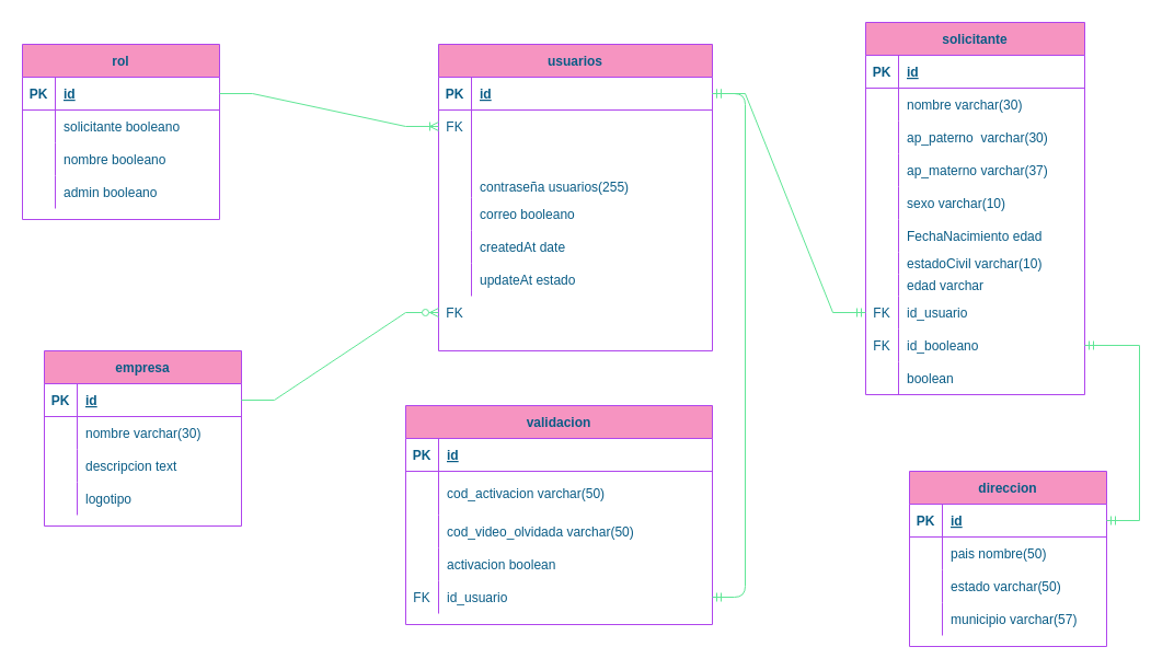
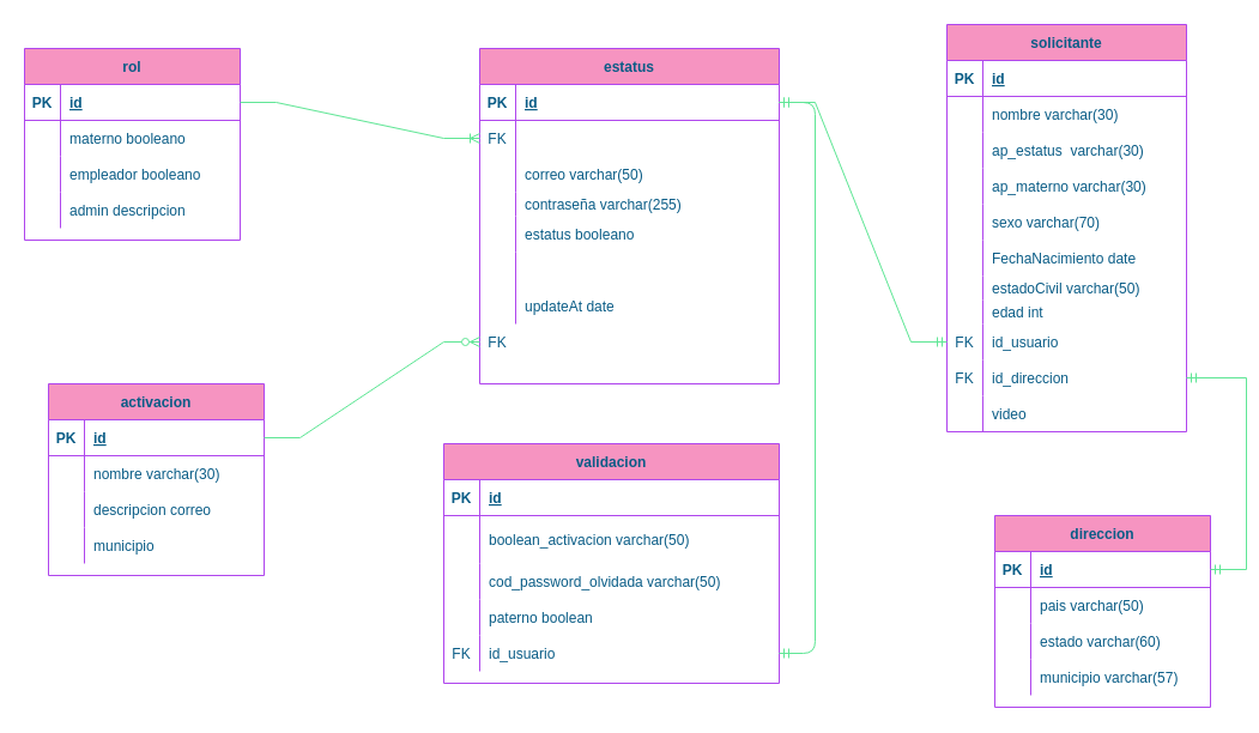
- <mxCell id="2" value="usuarios" style="shape=table;startSize=30;container=1;collapsible=1;childLayout=tableLayout;fixedRows=1;rowLines=0;fontStyle=1;align=center;resizeLast=1;fillColor=#F694C1;strokeColor=#AF45ED;fontColor=#095C86;" parent="1" vertex="1"><mxGeometry x="400" y="40" width="250" height="280" as="geometry" /></mxCell>
+ <mxCell id="2" value="estatus" style="shape=table;startSize=30;container=1;collapsible=1;childLayout=tableLayout;fixedRows=1;rowLines=0;fontStyle=1;align=center;resizeLast=1;fillColor=#F694C1;strokeColor=#AF45ED;fontColor=#095C86;" parent="1" vertex="1"><mxGeometry x="400" y="40" width="250" height="280" as="geometry" /></mxCell>
- <mxCell id="31" value="solicitante booleano   " style="shape=partialRectangle;connectable=0;fillColor=none;top=0;left=0;bottom=0;right=0;align=left;spacingLeft=6;overflow=hidden;strokeColor=#AF45ED;fontColor=#095C86;" parent="29" vertex="1"><mxGeometry x="30" width="150" height="30" as="geometry"><mxRectangle width="150" height="30" as="alternateBounds" /></mxGeometry></mxCell>
+ <mxCell id="31" value="materno booleano   " style="shape=partialRectangle;connectable=0;fillColor=none;top=0;left=0;bottom=0;right=0;align=left;spacingLeft=6;overflow=hidden;strokeColor=#AF45ED;fontColor=#095C86;" parent="29" vertex="1"><mxGeometry x="30" width="150" height="30" as="geometry"><mxRectangle width="150" height="30" as="alternateBounds" /></mxGeometry></mxCell>
- <mxCell id="61" value="ap_paterno  varchar(30)" style="shape=partialRectangle;connectable=0;fillColor=none;top=0;left=0;bottom=0;right=0;align=left;spacingLeft=6;overflow=hidden;strokeColor=#AF45ED;fontColor=#095C86;" parent="59" vertex="1"><mxGeometry x="30" width="170" height="30" as="geometry"><mxRectangle width="170" height="30" as="alternateBounds" /></mxGeometry></mxCell>
+ <mxCell id="61" value="ap_estatus  varchar(30)" style="shape=partialRectangle;connectable=0;fillColor=none;top=0;left=0;bottom=0;right=0;align=left;spacingLeft=6;overflow=hidden;strokeColor=#AF45ED;fontColor=#095C86;" parent="59" vertex="1"><mxGeometry x="30" width="170" height="30" as="geometry"><mxRectangle width="170" height="30" as="alternateBounds" /></mxGeometry></mxCell>
- <mxCell id="34" value="nombre booleano   " style="shape=partialRectangle;connectable=0;fillColor=none;top=0;left=0;bottom=0;right=0;align=left;spacingLeft=6;overflow=hidden;strokeColor=#AF45ED;fontColor=#095C86;" parent="32" vertex="1"><mxGeometry x="30" width="150" height="30" as="geometry"><mxRectangle width="150" height="30" as="alternateBounds" /></mxGeometry></mxCell>
+ <mxCell id="34" value="empleador booleano   " style="shape=partialRectangle;connectable=0;fillColor=none;top=0;left=0;bottom=0;right=0;align=left;spacingLeft=6;overflow=hidden;strokeColor=#AF45ED;fontColor=#095C86;" parent="32" vertex="1"><mxGeometry x="30" width="150" height="30" as="geometry"><mxRectangle width="150" height="30" as="alternateBounds" /></mxGeometry></mxCell>
+ <mxCell id="10" value="correo varchar(50)" style="shape=partialRectangle;overflow=hidden;connectable=0;fillColor=none;top=0;left=0;bottom=0;right=0;align=left;spacingLeft=6;strokeColor=#AF45ED;fontColor=#095C86;" parent="8" vertex="1"><mxGeometry x="30" width="220" height="30" as="geometry"><mxRectangle width="220" height="30" as="alternateBounds" /></mxGeometry></mxCell>
- <mxCell id="64" value="ap_materno varchar(37)" style="shape=partialRectangle;connectable=0;fillColor=none;top=0;left=0;bottom=0;right=0;align=left;spacingLeft=6;overflow=hidden;strokeColor=#AF45ED;fontColor=#095C86;" parent="62" vertex="1"><mxGeometry x="30" width="170" height="30" as="geometry"><mxRectangle width="170" height="30" as="alternateBounds" /></mxGeometry></mxCell>
+ <mxCell id="64" value="ap_materno varchar(30)" style="shape=partialRectangle;connectable=0;fillColor=none;top=0;left=0;bottom=0;right=0;align=left;spacingLeft=6;overflow=hidden;strokeColor=#AF45ED;fontColor=#095C86;" parent="62" vertex="1"><mxGeometry x="30" width="170" height="30" as="geometry"><mxRectangle width="170" height="30" as="alternateBounds" /></mxGeometry></mxCell>
- <mxCell id="13" value="contraseña usuarios(255)" style="shape=partialRectangle;overflow=hidden;connectable=0;fillColor=none;top=0;left=0;bottom=0;right=0;align=left;spacingLeft=6;strokeColor=#AF45ED;fontColor=#095C86;" parent="11" vertex="1"><mxGeometry x="30" width="220" height="20" as="geometry"><mxRectangle width="220" height="20" as="alternateBounds" /></mxGeometry></mxCell>
+ <mxCell id="13" value="contraseña varchar(255)" style="shape=partialRectangle;overflow=hidden;connectable=0;fillColor=none;top=0;left=0;bottom=0;right=0;align=left;spacingLeft=6;strokeColor=#AF45ED;fontColor=#095C86;" parent="11" vertex="1"><mxGeometry x="30" width="220" height="20" as="geometry"><mxRectangle width="220" height="20" as="alternateBounds" /></mxGeometry></mxCell>
- <mxCell id="37" value="admin booleano   " style="shape=partialRectangle;connectable=0;fillColor=none;top=0;left=0;bottom=0;right=0;align=left;spacingLeft=6;overflow=hidden;strokeColor=#AF45ED;fontColor=#095C86;" parent="35" vertex="1"><mxGeometry x="30" width="150" height="30" as="geometry"><mxRectangle width="150" height="30" as="alternateBounds" /></mxGeometry></mxCell>
+ <mxCell id="37" value="admin descripcion   " style="shape=partialRectangle;connectable=0;fillColor=none;top=0;left=0;bottom=0;right=0;align=left;spacingLeft=6;overflow=hidden;strokeColor=#AF45ED;fontColor=#095C86;" parent="35" vertex="1"><mxGeometry x="30" width="150" height="30" as="geometry"><mxRectangle width="150" height="30" as="alternateBounds" /></mxGeometry></mxCell>
- <mxCell id="67" value="sexo varchar(10)" style="shape=partialRectangle;connectable=0;fillColor=none;top=0;left=0;bottom=0;right=0;align=left;spacingLeft=6;overflow=hidden;strokeColor=#AF45ED;fontColor=#095C86;" parent="65" vertex="1"><mxGeometry x="30" width="170" height="30" as="geometry"><mxRectangle width="170" height="30" as="alternateBounds" /></mxGeometry></mxCell>
+ <mxCell id="67" value="sexo varchar(70)" style="shape=partialRectangle;connectable=0;fillColor=none;top=0;left=0;bottom=0;right=0;align=left;spacingLeft=6;overflow=hidden;strokeColor=#AF45ED;fontColor=#095C86;" parent="65" vertex="1"><mxGeometry x="30" width="170" height="30" as="geometry"><mxRectangle width="170" height="30" as="alternateBounds" /></mxGeometry></mxCell>
- <mxCell id="16" value="correo booleano" style="shape=partialRectangle;overflow=hidden;connectable=0;fillColor=none;top=0;left=0;bottom=0;right=0;align=left;spacingLeft=6;strokeColor=#AF45ED;fontColor=#095C86;" parent="14" vertex="1"><mxGeometry x="30" width="220" height="30" as="geometry"><mxRectangle width="220" height="30" as="alternateBounds" /></mxGeometry></mxCell>
+ <mxCell id="16" value="estatus booleano" style="shape=partialRectangle;overflow=hidden;connectable=0;fillColor=none;top=0;left=0;bottom=0;right=0;align=left;spacingLeft=6;strokeColor=#AF45ED;fontColor=#095C86;" parent="14" vertex="1"><mxGeometry x="30" width="220" height="30" as="geometry"><mxRectangle width="220" height="30" as="alternateBounds" /></mxGeometry></mxCell>
- <mxCell id="70" value="FechaNacimiento edad" style="shape=partialRectangle;connectable=0;fillColor=none;top=0;left=0;bottom=0;right=0;align=left;spacingLeft=6;overflow=hidden;strokeColor=#AF45ED;fontColor=#095C86;" parent="68" vertex="1"><mxGeometry x="30" width="170" height="30" as="geometry"><mxRectangle width="170" height="30" as="alternateBounds" /></mxGeometry></mxCell>
+ <mxCell id="70" value="FechaNacimiento date" style="shape=partialRectangle;connectable=0;fillColor=none;top=0;left=0;bottom=0;right=0;align=left;spacingLeft=6;overflow=hidden;strokeColor=#AF45ED;fontColor=#095C86;" parent="68" vertex="1"><mxGeometry x="30" width="170" height="30" as="geometry"><mxRectangle width="170" height="30" as="alternateBounds" /></mxGeometry></mxCell>
- <mxCell id="19" value="createdAt date" style="shape=partialRectangle;overflow=hidden;connectable=0;fillColor=none;top=0;left=0;bottom=0;right=0;align=left;spacingLeft=6;strokeColor=#AF45ED;fontColor=#095C86;" parent="17" vertex="1"><mxGeometry x="30" width="220" height="30" as="geometry"><mxRectangle width="220" height="30" as="alternateBounds" /></mxGeometry></mxCell>
- <mxCell id="73" value="estadoCivil varchar(10)" style="shape=partialRectangle;connectable=0;fillColor=none;top=0;left=0;bottom=0;right=0;align=left;spacingLeft=6;overflow=hidden;strokeColor=#AF45ED;fontColor=#095C86;" parent="71" vertex="1"><mxGeometry x="30" width="170" height="20" as="geometry"><mxRectangle width="170" height="20" as="alternateBounds" /></mxGeometry></mxCell>
+ <mxCell id="73" value="estadoCivil varchar(50)" style="shape=partialRectangle;connectable=0;fillColor=none;top=0;left=0;bottom=0;right=0;align=left;spacingLeft=6;overflow=hidden;strokeColor=#AF45ED;fontColor=#095C86;" parent="71" vertex="1"><mxGeometry x="30" width="170" height="20" as="geometry"><mxRectangle width="170" height="20" as="alternateBounds" /></mxGeometry></mxCell>
- <mxCell id="22" value="updateAt estado" style="shape=partialRectangle;overflow=hidden;connectable=0;fillColor=none;top=0;left=0;bottom=0;right=0;align=left;spacingLeft=6;strokeColor=#AF45ED;fontColor=#095C86;" parent="20" vertex="1"><mxGeometry x="30" width="220" height="30" as="geometry"><mxRectangle width="220" height="30" as="alternateBounds" /></mxGeometry></mxCell>
+ <mxCell id="22" value="updateAt date" style="shape=partialRectangle;overflow=hidden;connectable=0;fillColor=none;top=0;left=0;bottom=0;right=0;align=left;spacingLeft=6;strokeColor=#AF45ED;fontColor=#095C86;" parent="20" vertex="1"><mxGeometry x="30" width="220" height="30" as="geometry"><mxRectangle width="220" height="30" as="alternateBounds" /></mxGeometry></mxCell>
- <mxCell id="76" value="edad varchar" style="shape=partialRectangle;connectable=0;fillColor=none;top=0;left=0;bottom=0;right=0;align=left;spacingLeft=6;overflow=hidden;strokeColor=#AF45ED;fontColor=#095C86;" parent="74" vertex="1"><mxGeometry x="30" width="170" height="20" as="geometry"><mxRectangle width="170" height="20" as="alternateBounds" /></mxGeometry></mxCell>
+ <mxCell id="76" value="edad int" style="shape=partialRectangle;connectable=0;fillColor=none;top=0;left=0;bottom=0;right=0;align=left;spacingLeft=6;overflow=hidden;strokeColor=#AF45ED;fontColor=#095C86;" parent="74" vertex="1"><mxGeometry x="30" width="170" height="20" as="geometry"><mxRectangle width="170" height="20" as="alternateBounds" /></mxGeometry></mxCell>
- <mxCell id="82" value="id_booleano" style="shape=partialRectangle;connectable=0;fillColor=none;top=0;left=0;bottom=0;right=0;align=left;spacingLeft=6;overflow=hidden;strokeColor=#AF45ED;fontColor=#095C86;" parent="80" vertex="1"><mxGeometry x="30" width="170" height="30" as="geometry"><mxRectangle width="170" height="30" as="alternateBounds" /></mxGeometry></mxCell>
+ <mxCell id="82" value="id_direccion" style="shape=partialRectangle;connectable=0;fillColor=none;top=0;left=0;bottom=0;right=0;align=left;spacingLeft=6;overflow=hidden;strokeColor=#AF45ED;fontColor=#095C86;" parent="80" vertex="1"><mxGeometry x="30" width="170" height="30" as="geometry"><mxRectangle width="170" height="30" as="alternateBounds" /></mxGeometry></mxCell>
- <mxCell id="39" value="empresa" style="shape=table;startSize=30;container=1;collapsible=1;childLayout=tableLayout;fixedRows=1;rowLines=0;fontStyle=1;align=center;resizeLast=1;fillColor=#F694C1;strokeColor=#AF45ED;fontColor=#095C86;" parent="1" vertex="1"><mxGeometry x="40" y="320" width="180" height="160" as="geometry" /></mxCell>
+ <mxCell id="39" value="activacion" style="shape=table;startSize=30;container=1;collapsible=1;childLayout=tableLayout;fixedRows=1;rowLines=0;fontStyle=1;align=center;resizeLast=1;fillColor=#F694C1;strokeColor=#AF45ED;fontColor=#095C86;" parent="1" vertex="1"><mxGeometry x="40" y="320" width="180" height="160" as="geometry" /></mxCell>
- <mxCell id="85" value="boolean" style="shape=partialRectangle;connectable=0;fillColor=none;top=0;left=0;bottom=0;right=0;align=left;spacingLeft=6;overflow=hidden;strokeColor=#AF45ED;fontColor=#095C86;" parent="83" vertex="1"><mxGeometry x="30" width="170" height="30" as="geometry"><mxRectangle width="170" height="30" as="alternateBounds" /></mxGeometry></mxCell>
+ <mxCell id="85" value="video" style="shape=partialRectangle;connectable=0;fillColor=none;top=0;left=0;bottom=0;right=0;align=left;spacingLeft=6;overflow=hidden;strokeColor=#AF45ED;fontColor=#095C86;" parent="83" vertex="1"><mxGeometry x="30" width="170" height="30" as="geometry"><mxRectangle width="170" height="30" as="alternateBounds" /></mxGeometry></mxCell>
- <mxCell id="48" value="descripcion text" style="shape=partialRectangle;connectable=0;fillColor=none;top=0;left=0;bottom=0;right=0;align=left;spacingLeft=6;overflow=hidden;strokeColor=#AF45ED;fontColor=#095C86;" parent="46" vertex="1"><mxGeometry x="30" width="150" height="30" as="geometry"><mxRectangle width="150" height="30" as="alternateBounds" /></mxGeometry></mxCell>
+ <mxCell id="48" value="descripcion correo" style="shape=partialRectangle;connectable=0;fillColor=none;top=0;left=0;bottom=0;right=0;align=left;spacingLeft=6;overflow=hidden;strokeColor=#AF45ED;fontColor=#095C86;" parent="46" vertex="1"><mxGeometry x="30" width="150" height="30" as="geometry"><mxRectangle width="150" height="30" as="alternateBounds" /></mxGeometry></mxCell>
- <mxCell id="92" value="cod_activacion varchar(50)" style="shape=partialRectangle;connectable=0;fillColor=none;top=0;left=0;bottom=0;right=0;align=left;spacingLeft=6;overflow=hidden;strokeColor=#AF45ED;fontColor=#095C86;" parent="90" vertex="1"><mxGeometry x="30" width="250" height="40" as="geometry"><mxRectangle width="250" height="40" as="alternateBounds" /></mxGeometry></mxCell>
+ <mxCell id="92" value="boolean_activacion varchar(50)" style="shape=partialRectangle;connectable=0;fillColor=none;top=0;left=0;bottom=0;right=0;align=left;spacingLeft=6;overflow=hidden;strokeColor=#AF45ED;fontColor=#095C86;" parent="90" vertex="1"><mxGeometry x="30" width="250" height="40" as="geometry"><mxRectangle width="250" height="40" as="alternateBounds" /></mxGeometry></mxCell>
- <mxCell id="51" value="logotipo" style="shape=partialRectangle;connectable=0;fillColor=none;top=0;left=0;bottom=0;right=0;align=left;spacingLeft=6;overflow=hidden;strokeColor=#AF45ED;fontColor=#095C86;" parent="49" vertex="1"><mxGeometry x="30" width="150" height="30" as="geometry"><mxRectangle width="150" height="30" as="alternateBounds" /></mxGeometry></mxCell>
+ <mxCell id="51" value="municipio" style="shape=partialRectangle;connectable=0;fillColor=none;top=0;left=0;bottom=0;right=0;align=left;spacingLeft=6;overflow=hidden;strokeColor=#AF45ED;fontColor=#095C86;" parent="49" vertex="1"><mxGeometry x="30" width="150" height="30" as="geometry"><mxRectangle width="150" height="30" as="alternateBounds" /></mxGeometry></mxCell>
- <mxCell id="95" value="cod_video_olvidada varchar(50)" style="shape=partialRectangle;connectable=0;fillColor=none;top=0;left=0;bottom=0;right=0;align=left;spacingLeft=6;overflow=hidden;strokeColor=#AF45ED;fontColor=#095C86;" parent="93" vertex="1"><mxGeometry x="30" width="250" height="30" as="geometry"><mxRectangle width="250" height="30" as="alternateBounds" /></mxGeometry></mxCell>
+ <mxCell id="95" value="cod_password_olvidada varchar(50)" style="shape=partialRectangle;connectable=0;fillColor=none;top=0;left=0;bottom=0;right=0;align=left;spacingLeft=6;overflow=hidden;strokeColor=#AF45ED;fontColor=#095C86;" parent="93" vertex="1"><mxGeometry x="30" width="250" height="30" as="geometry"><mxRectangle width="250" height="30" as="alternateBounds" /></mxGeometry></mxCell>
- <mxCell id="108" value="pais nombre(50)" style="shape=partialRectangle;connectable=0;fillColor=none;top=0;left=0;bottom=0;right=0;align=left;spacingLeft=6;overflow=hidden;strokeColor=#AF45ED;fontColor=#095C86;" parent="106" vertex="1"><mxGeometry x="30" width="150" height="30" as="geometry"><mxRectangle width="150" height="30" as="alternateBounds" /></mxGeometry></mxCell>
+ <mxCell id="108" value="pais varchar(50)" style="shape=partialRectangle;connectable=0;fillColor=none;top=0;left=0;bottom=0;right=0;align=left;spacingLeft=6;overflow=hidden;strokeColor=#AF45ED;fontColor=#095C86;" parent="106" vertex="1"><mxGeometry x="30" width="150" height="30" as="geometry"><mxRectangle width="150" height="30" as="alternateBounds" /></mxGeometry></mxCell>
- <mxCell id="98" value="activacion boolean" style="shape=partialRectangle;connectable=0;fillColor=none;top=0;left=0;bottom=0;right=0;align=left;spacingLeft=6;overflow=hidden;strokeColor=#AF45ED;fontColor=#095C86;" parent="96" vertex="1"><mxGeometry x="30" width="250" height="30" as="geometry"><mxRectangle width="250" height="30" as="alternateBounds" /></mxGeometry></mxCell>
+ <mxCell id="98" value="paterno boolean" style="shape=partialRectangle;connectable=0;fillColor=none;top=0;left=0;bottom=0;right=0;align=left;spacingLeft=6;overflow=hidden;strokeColor=#AF45ED;fontColor=#095C86;" parent="96" vertex="1"><mxGeometry x="30" width="250" height="30" as="geometry"><mxRectangle width="250" height="30" as="alternateBounds" /></mxGeometry></mxCell>
- <mxCell id="111" value="estado varchar(50)" style="shape=partialRectangle;connectable=0;fillColor=none;top=0;left=0;bottom=0;right=0;align=left;spacingLeft=6;overflow=hidden;strokeColor=#AF45ED;fontColor=#095C86;" parent="109" vertex="1"><mxGeometry x="30" width="150" height="30" as="geometry"><mxRectangle width="150" height="30" as="alternateBounds" /></mxGeometry></mxCell>
+ <mxCell id="111" value="estado varchar(60)" style="shape=partialRectangle;connectable=0;fillColor=none;top=0;left=0;bottom=0;right=0;align=left;spacingLeft=6;overflow=hidden;strokeColor=#AF45ED;fontColor=#095C86;" parent="109" vertex="1"><mxGeometry x="30" width="150" height="30" as="geometry"><mxRectangle width="150" height="30" as="alternateBounds" /></mxGeometry></mxCell>
